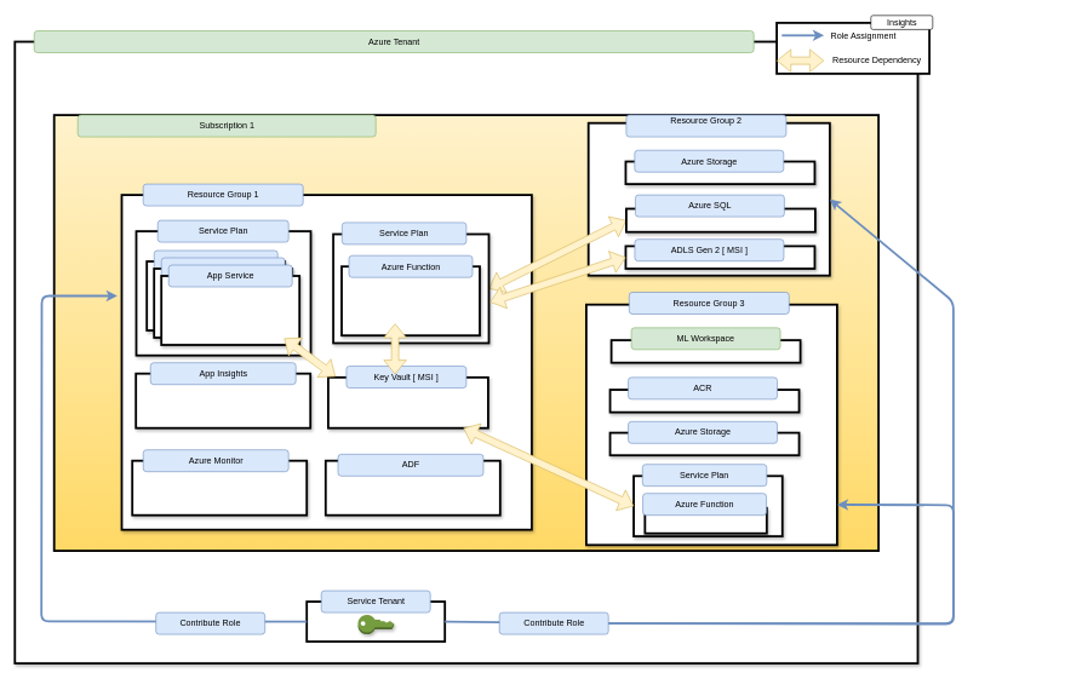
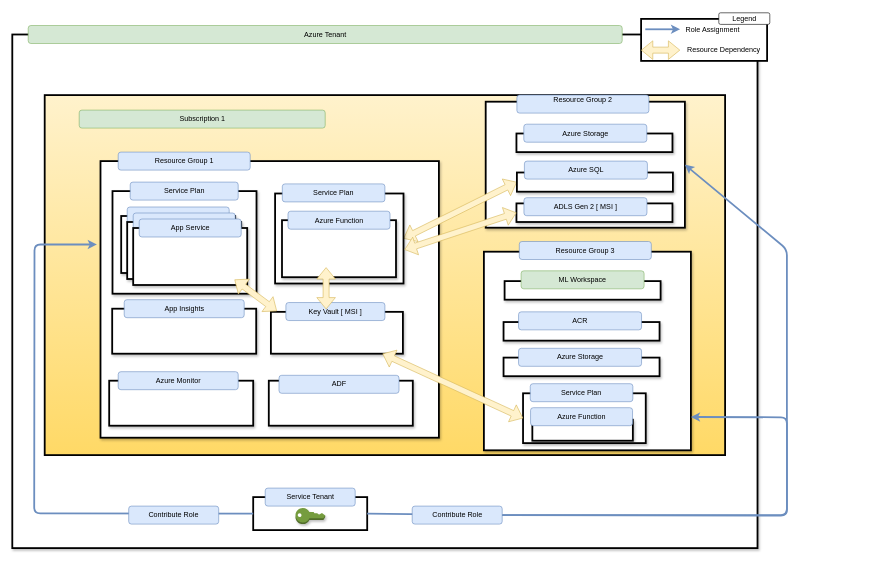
- <mxCell id="36" value="Insights" style="rounded=1;whiteSpace=wrap;html=1;shadow=0;comic=0;strokeWidth=1;" parent="34" vertex="1"><mxGeometry x="129.5" y="-0.161" width="85" height="19.334" as="geometry" /></mxCell>
+ <mxCell id="36" value="Legend" style="rounded=1;whiteSpace=wrap;html=1;shadow=0;comic=0;strokeWidth=1;" parent="34" vertex="1"><mxGeometry x="129.5" y="-0.161" width="85" height="19.334" as="geometry" /></mxCell>
- <mxCell id="16" value="Subscription 1" style="rounded=1;whiteSpace=wrap;html=1;fillColor=#d5e8d4;strokeColor=#82b366;" parent="1" vertex="1"><mxGeometry x="106.5" y="158" width="410" height="30" as="geometry" /></mxCell>
+ <mxCell id="16" value="Subscription 1" style="rounded=1;whiteSpace=wrap;html=1;fillColor=#d5e8d4;strokeColor=#82b366;" parent="1" vertex="1"><mxGeometry x="131.5" y="183" width="410" height="30" as="geometry" /></mxCell>
